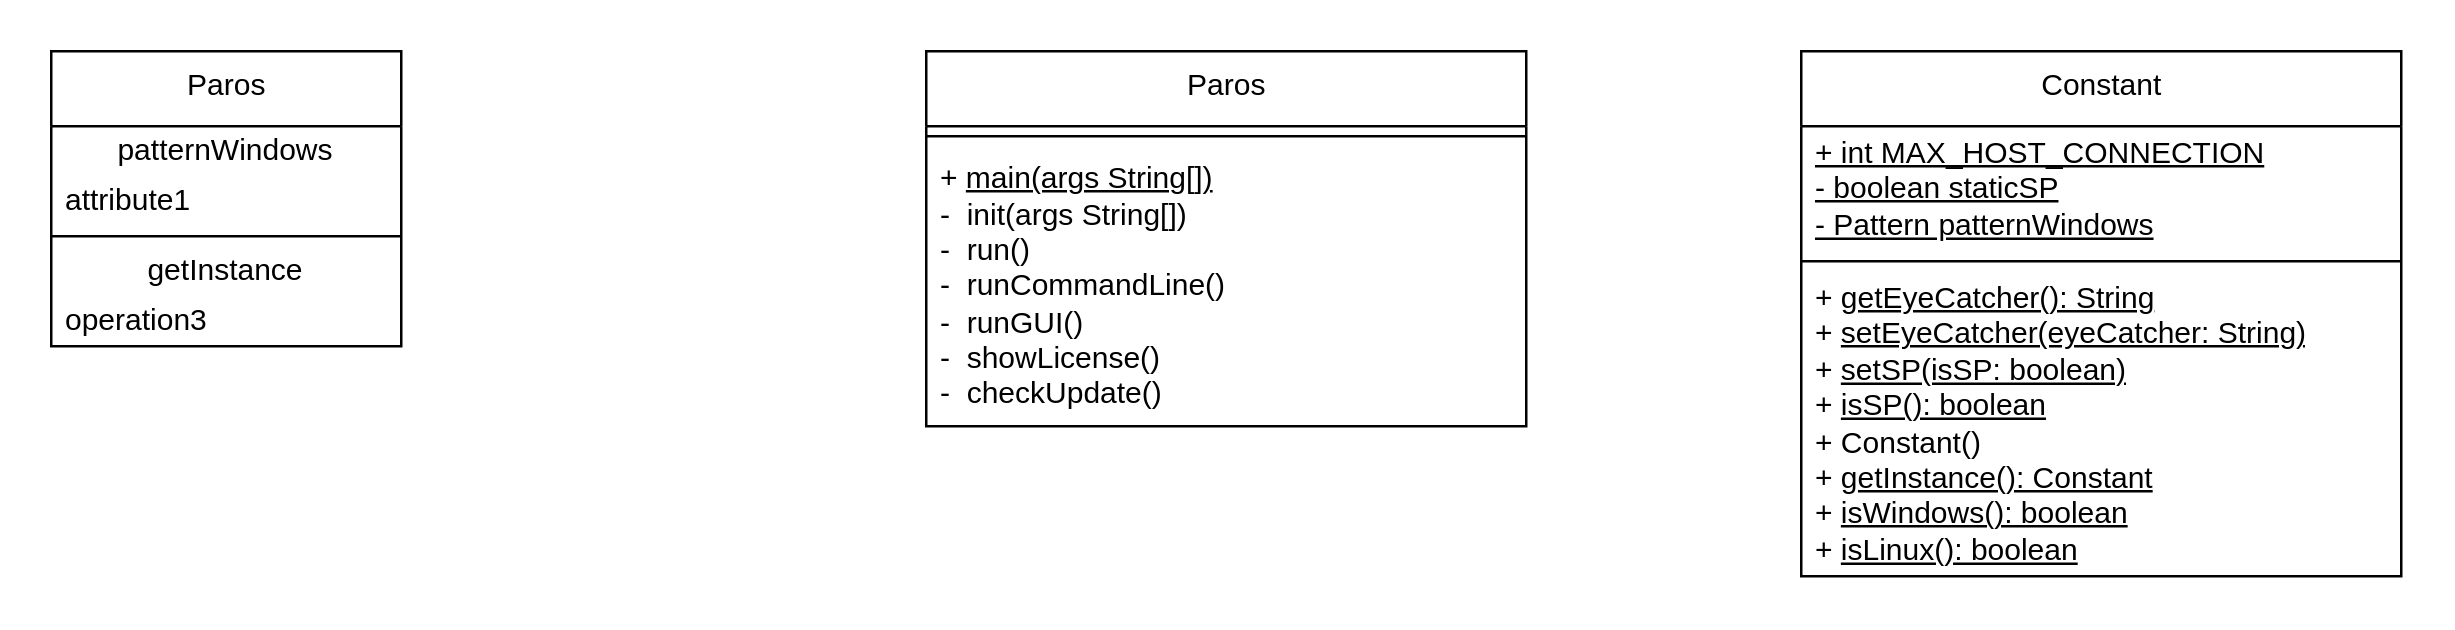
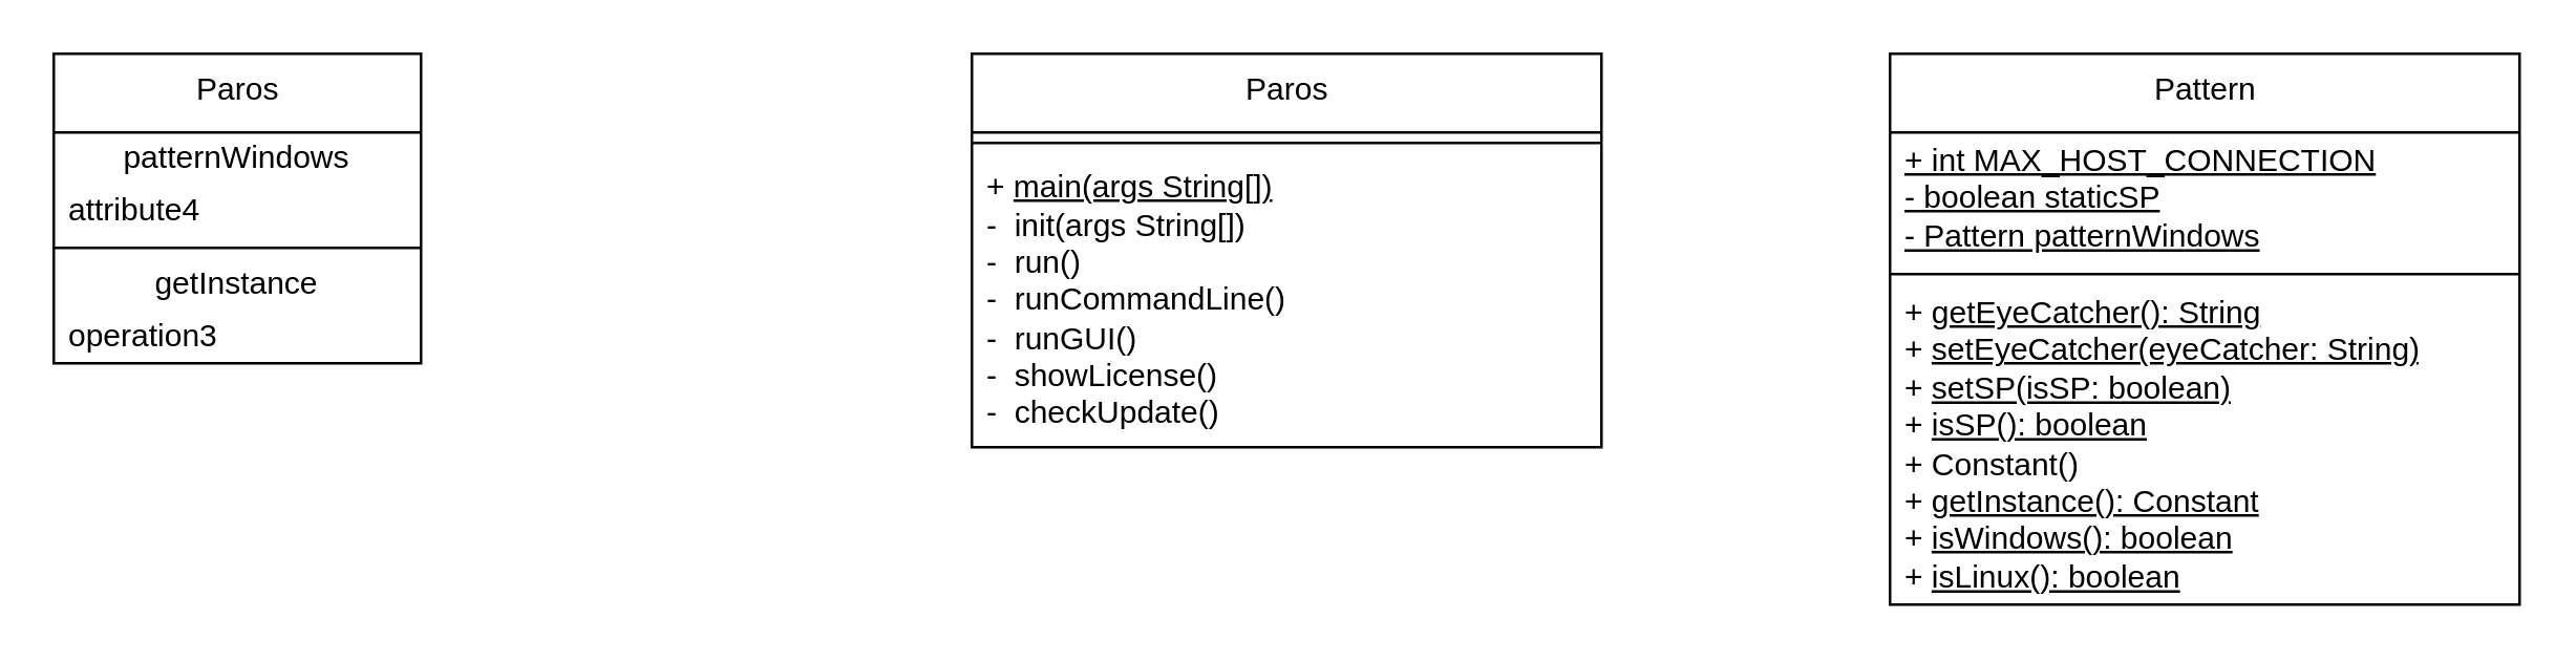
- <mxCell id="11" value="Constant" style="swimlane;fontStyle=0;align=center;verticalAlign=top;childLayout=stackLayout;horizontal=1;startSize=30;horizontalStack=0;resizeParent=1;resizeParentMax=0;resizeLast=0;collapsible=0;marginBottom=0;html=1;" vertex="1" parent="1"><mxGeometry x="720" y="20" width="240" height="210" as="geometry" /></mxCell>
+ <mxCell id="11" value="Pattern" style="swimlane;fontStyle=0;align=center;verticalAlign=top;childLayout=stackLayout;horizontal=1;startSize=30;horizontalStack=0;resizeParent=1;resizeParentMax=0;resizeLast=0;collapsible=0;marginBottom=0;html=1;" vertex="1" parent="1"><mxGeometry x="720" y="20" width="240" height="210" as="geometry" /></mxCell>
- <mxCell id="7" value="attribute1" style="text;html=1;strokeColor=none;fillColor=none;align=left;verticalAlign=middle;spacingLeft=4;spacingRight=4;overflow=hidden;rotatable=0;points=[[0,0.5],[1,0.5]];portConstraint=eastwest;" vertex="1" parent="5"><mxGeometry y="50" width="140" height="20" as="geometry" /></mxCell>
+ <mxCell id="7" value="attribute4" style="text;html=1;strokeColor=none;fillColor=none;align=left;verticalAlign=middle;spacingLeft=4;spacingRight=4;overflow=hidden;rotatable=0;points=[[0,0.5],[1,0.5]];portConstraint=eastwest;" vertex="1" parent="5"><mxGeometry y="50" width="140" height="20" as="geometry" /></mxCell>
